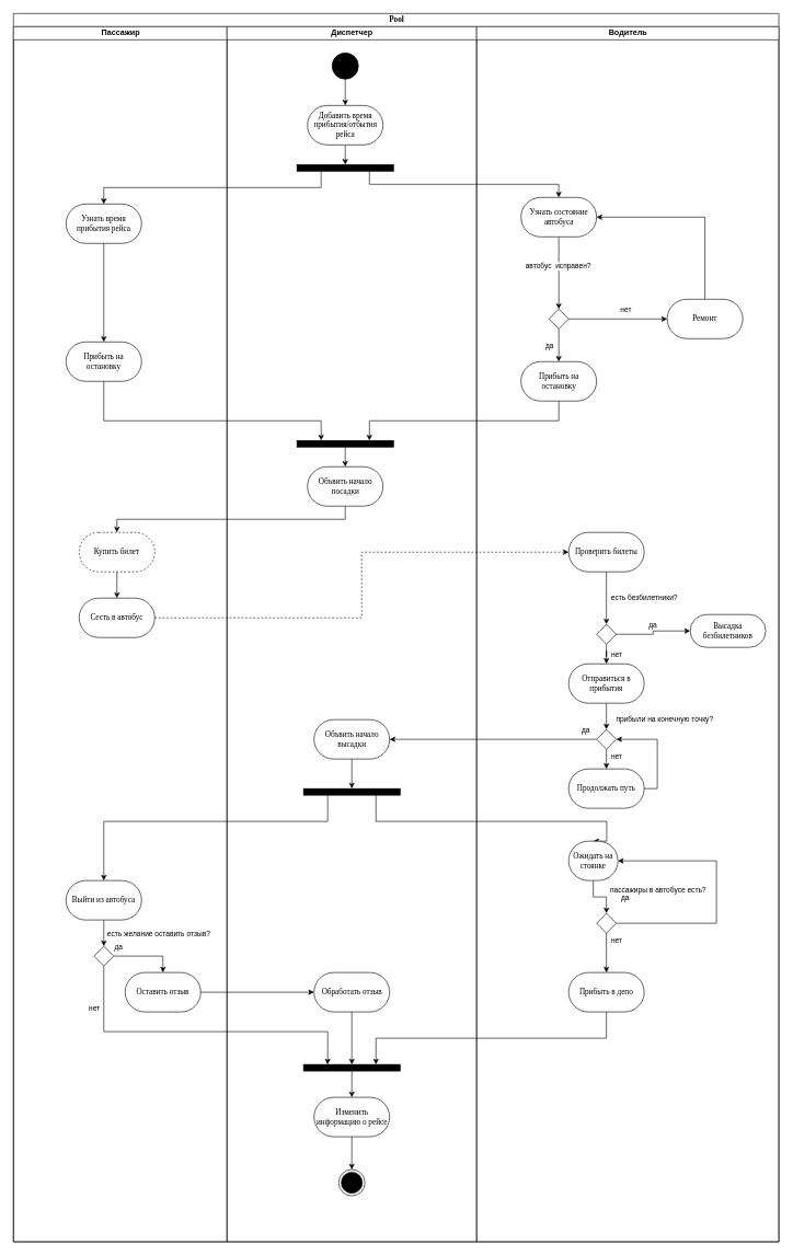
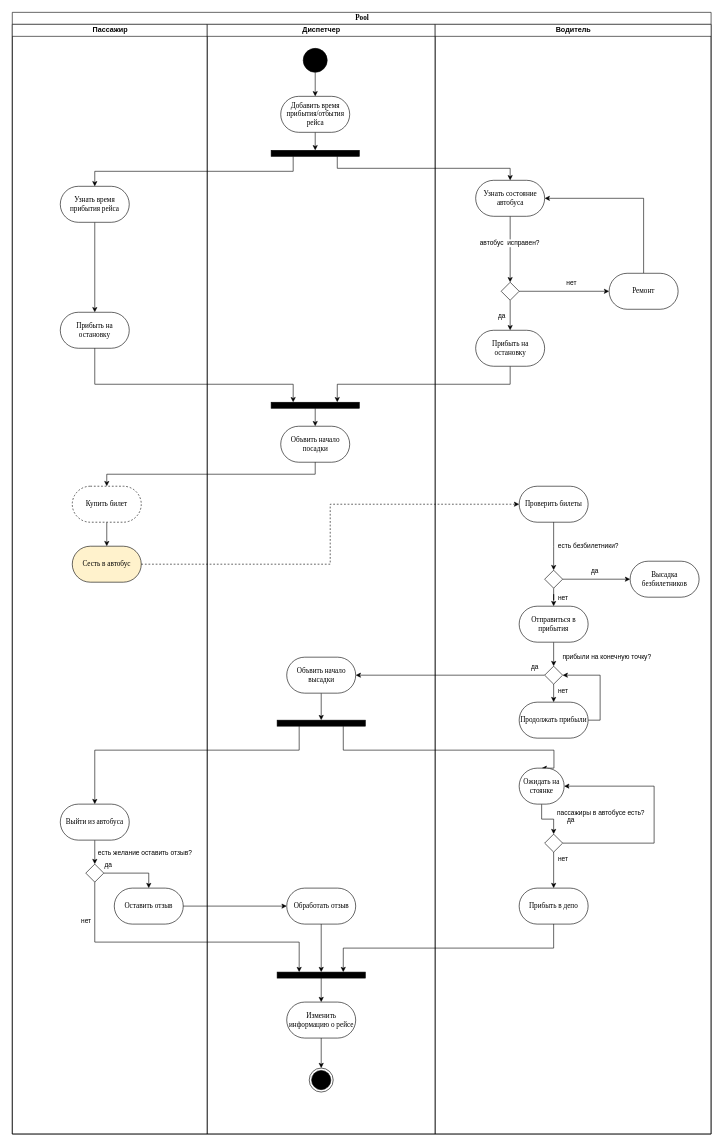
- <mxCell id="9" value="Сесть в автобус" style="rounded=1;whiteSpace=wrap;html=1;shadow=0;comic=0;labelBackgroundColor=none;strokeWidth=1;fontFamily=Verdana;fontSize=12;align=center;arcSize=50;" vertex="1" parent="3"><mxGeometry x="100" y="870" width="115" height="60" as="geometry" /></mxCell>
+ <mxCell id="9" value="Сесть в автобус" style="rounded=1;whiteSpace=wrap;html=1;shadow=0;comic=0;labelBackgroundColor=none;strokeWidth=1;fontFamily=Verdana;fontSize=12;align=center;arcSize=50;fillColor=#fff2cc;" vertex="1" parent="3"><mxGeometry x="100" y="870" width="115" height="60" as="geometry" /></mxCell>
- <mxCell id="70" value="Высадка безбилетников" style="rounded=1;whiteSpace=wrap;html=1;shadow=0;comic=0;labelBackgroundColor=none;strokeWidth=1;fontFamily=Verdana;fontSize=12;align=center;arcSize=50;" vertex="1" parent="47"><mxGeometry x="325" y="895" width="115" height="50" as="geometry" /></mxCell>
+ <mxCell id="70" value="Высадка безбилетников" style="rounded=1;whiteSpace=wrap;html=1;shadow=0;comic=0;labelBackgroundColor=none;strokeWidth=1;fontFamily=Verdana;fontSize=12;align=center;arcSize=50;" vertex="1" parent="47"><mxGeometry x="325" y="895" width="115" height="60" as="geometry" /></mxCell>
- <mxCell id="72" value="Продолжать путь" style="rounded=1;whiteSpace=wrap;html=1;shadow=0;comic=0;labelBackgroundColor=none;strokeWidth=1;fontFamily=Verdana;fontSize=12;align=center;arcSize=50;" vertex="1" parent="47"><mxGeometry x="140" y="1130" width="115" height="60" as="geometry" /></mxCell>
+ <mxCell id="72" value="Продолжать прибыли" style="rounded=1;whiteSpace=wrap;html=1;shadow=0;comic=0;labelBackgroundColor=none;strokeWidth=1;fontFamily=Verdana;fontSize=12;align=center;arcSize=50;" vertex="1" parent="47"><mxGeometry x="140" y="1130" width="115" height="60" as="geometry" /></mxCell>
